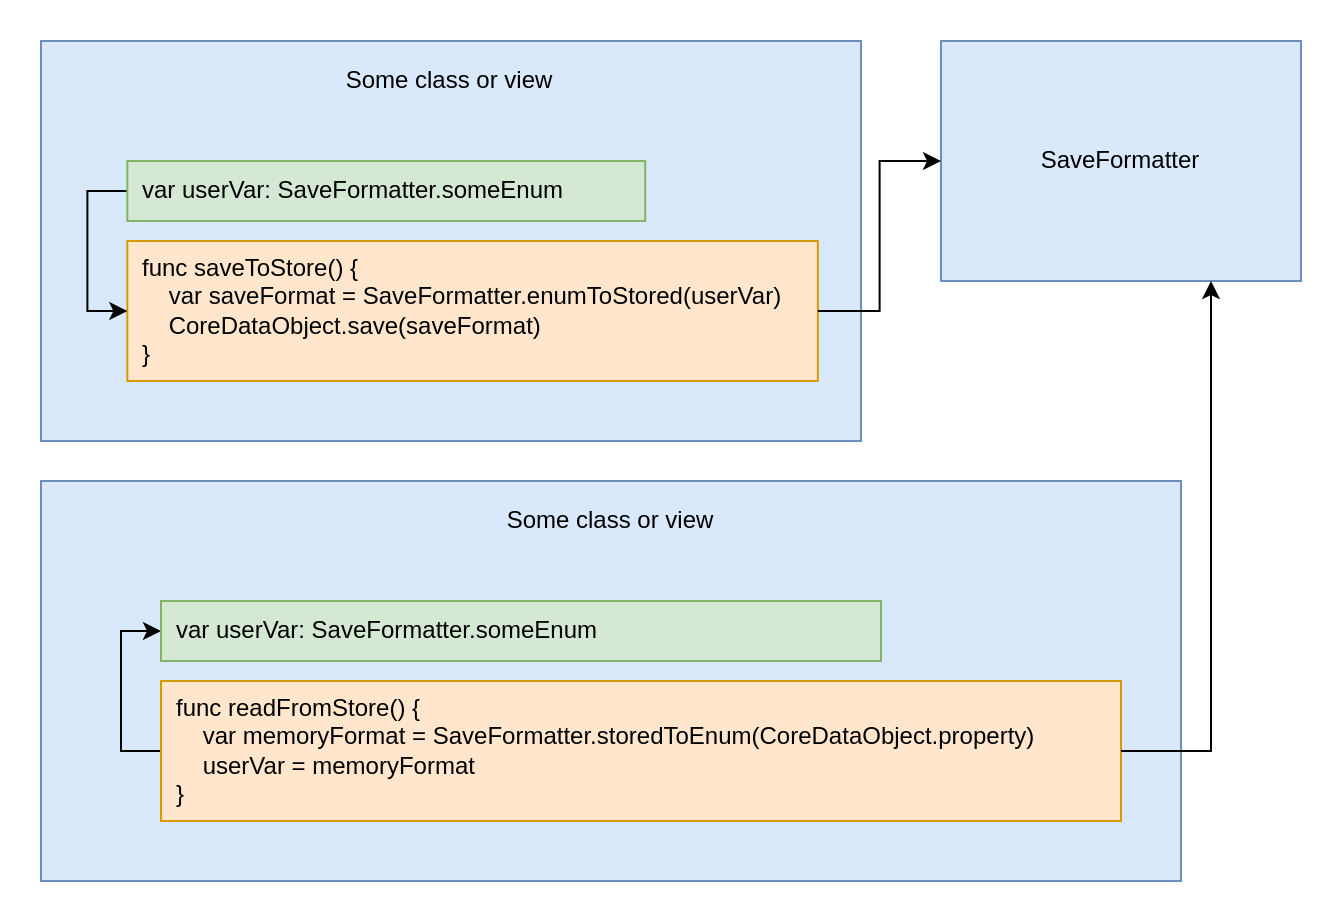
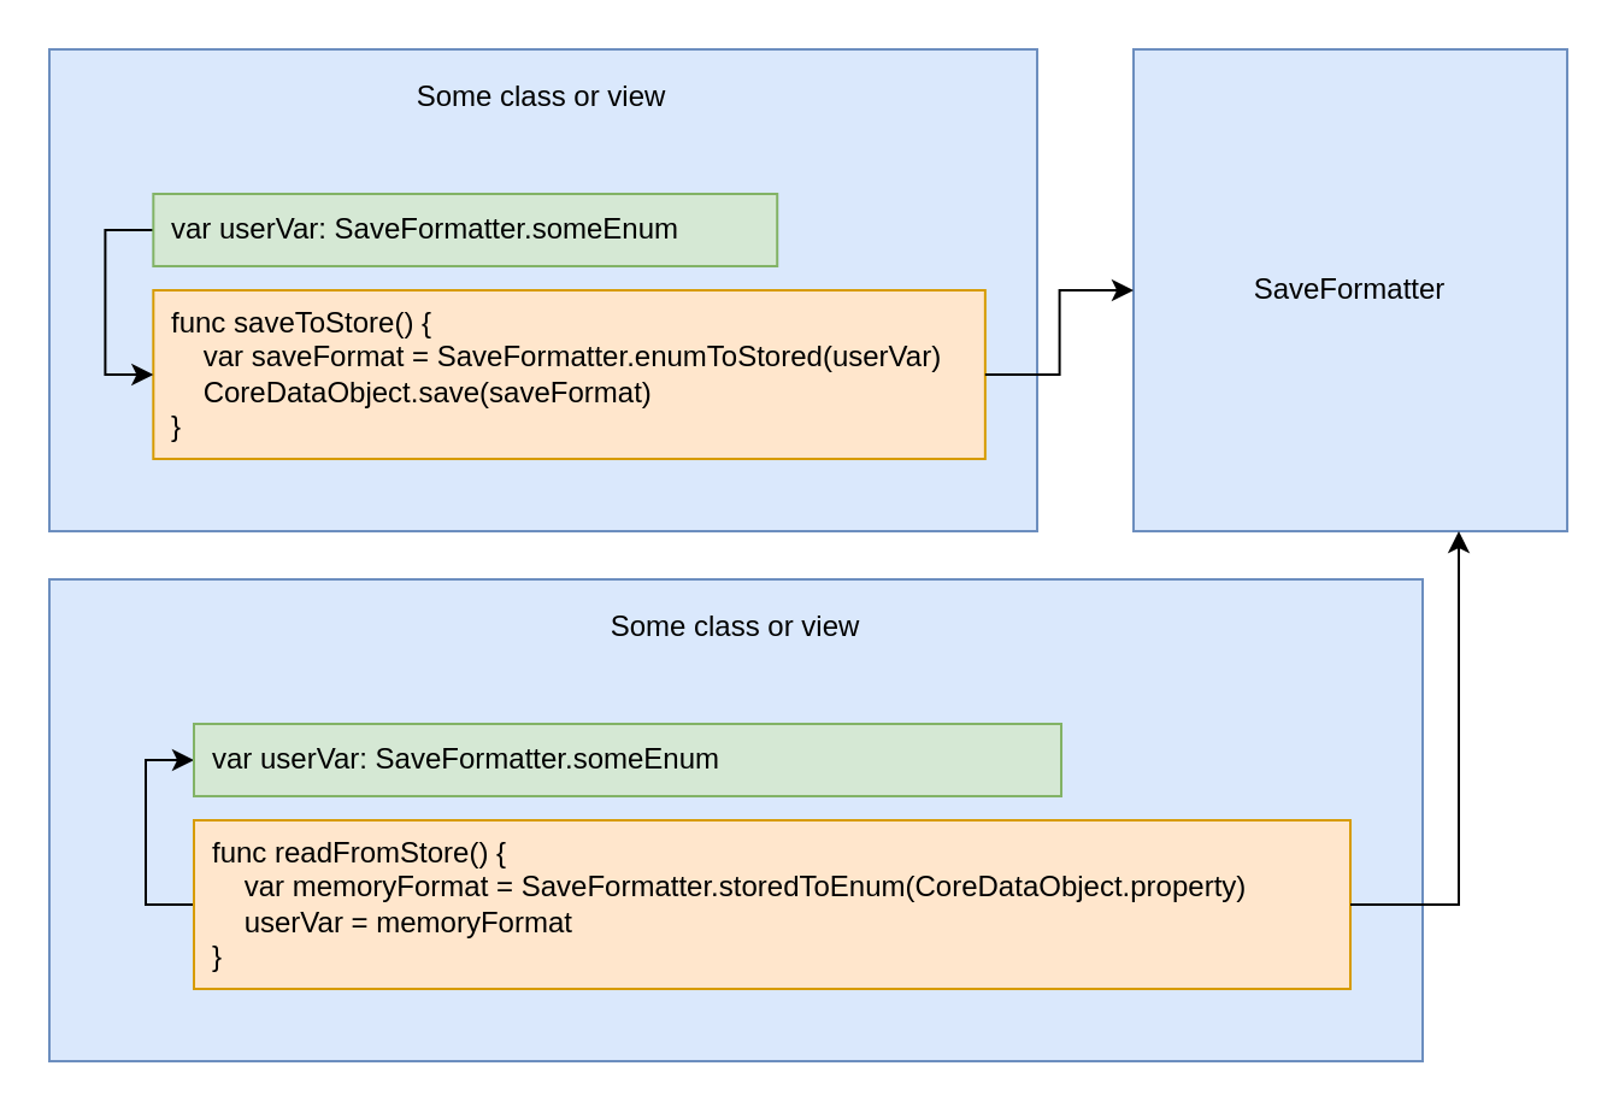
- <mxCell id="2" value="SaveFormatter" style="rounded=0;whiteSpace=wrap;html=1;fillColor=#dae8fc;strokeColor=#6c8ebf;" vertex="1" parent="1"><mxGeometry x="470" y="20" width="180" height="120" as="geometry" /></mxCell>
+ <mxCell id="2" value="SaveFormatter" style="rounded=0;whiteSpace=wrap;html=1;fillColor=#dae8fc;strokeColor=#6c8ebf;" vertex="1" parent="1"><mxGeometry x="470" y="20" width="180" height="200" as="geometry" /></mxCell>
